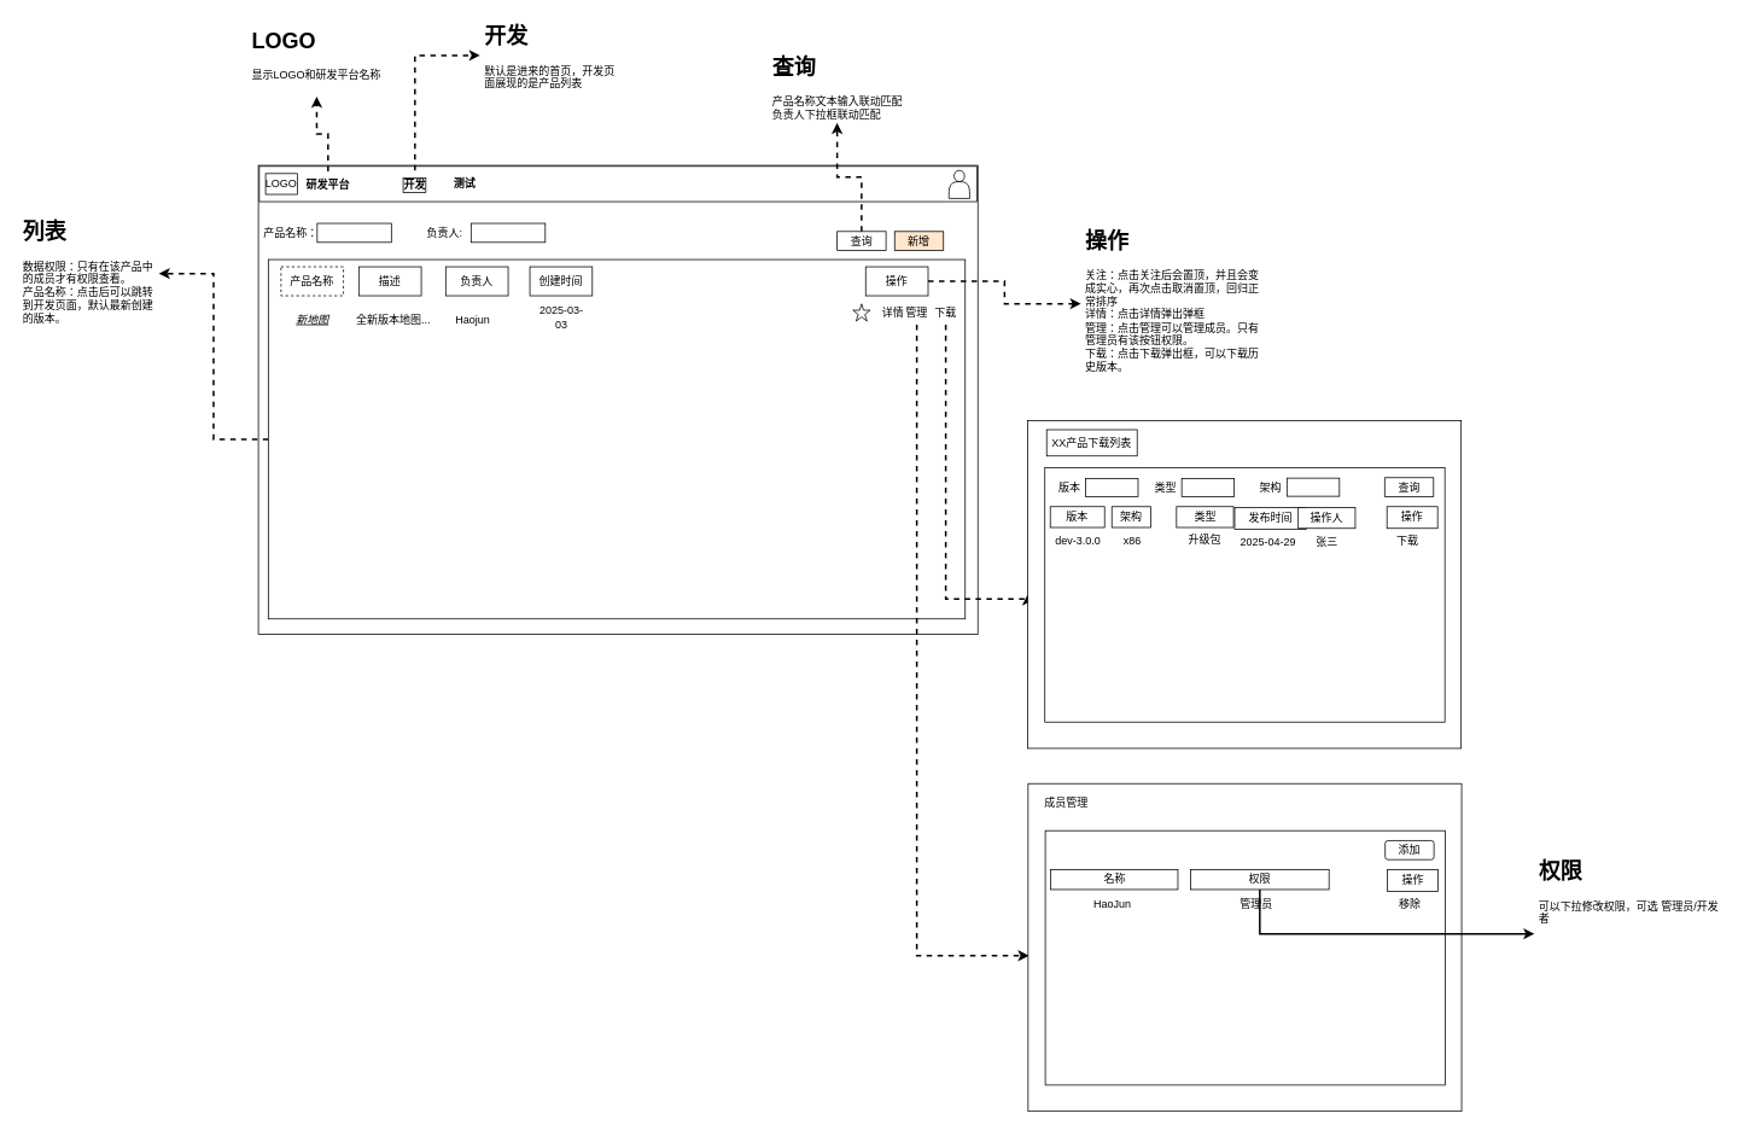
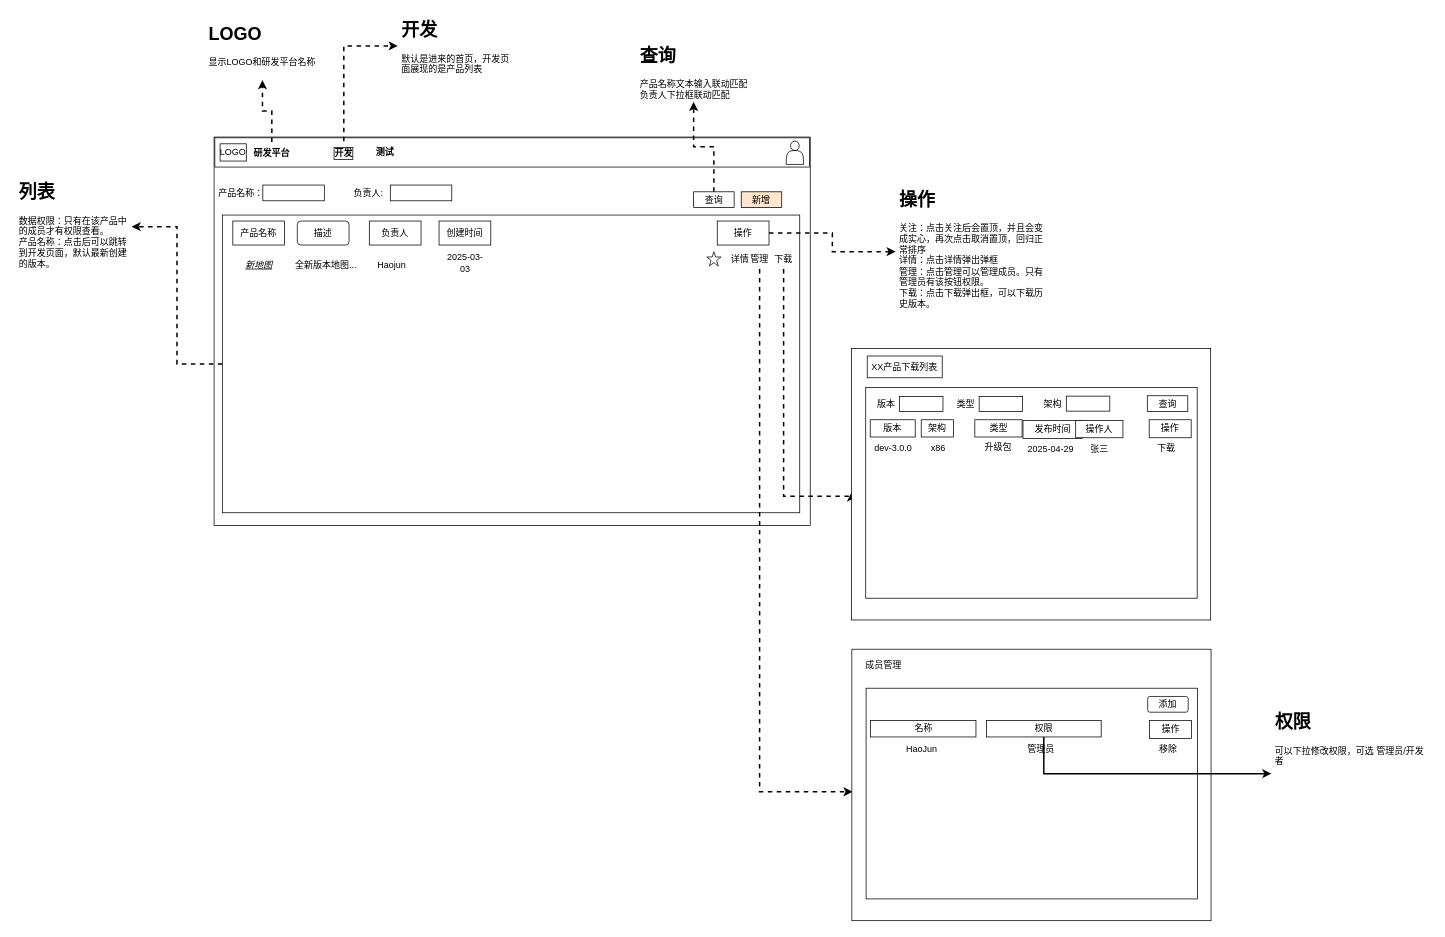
- <mxCell id="17" value="产品名称" style="rounded=0;whiteSpace=wrap;html=1;shadow=0;glass=0;sketch=0;strokeColor=default;strokeWidth=1;dashed=1;" vertex="1" parent="1"><mxGeometry x="310" y="294" width="69" height="32" as="geometry" /></mxCell>
+ <mxCell id="17" value="产品名称" style="rounded=0;whiteSpace=wrap;html=1;shadow=0;glass=0;sketch=0;strokeColor=default;strokeWidth=1;" vertex="1" parent="1"><mxGeometry x="310" y="294" width="69" height="32" as="geometry" /></mxCell>
- <mxCell id="18" value="描述" style="rounded=0;whiteSpace=wrap;html=1;shadow=0;glass=0;sketch=0;strokeColor=default;strokeWidth=1;" vertex="1" parent="1"><mxGeometry x="396" y="294" width="69" height="32" as="geometry" /></mxCell>
+ <mxCell id="18" value="描述" style="whiteSpace=wrap;html=1;shadow=0;glass=0;sketch=0;strokeColor=default;strokeWidth=1;rounded=1;" vertex="1" parent="1"><mxGeometry x="396" y="294" width="69" height="32" as="geometry" /></mxCell>
